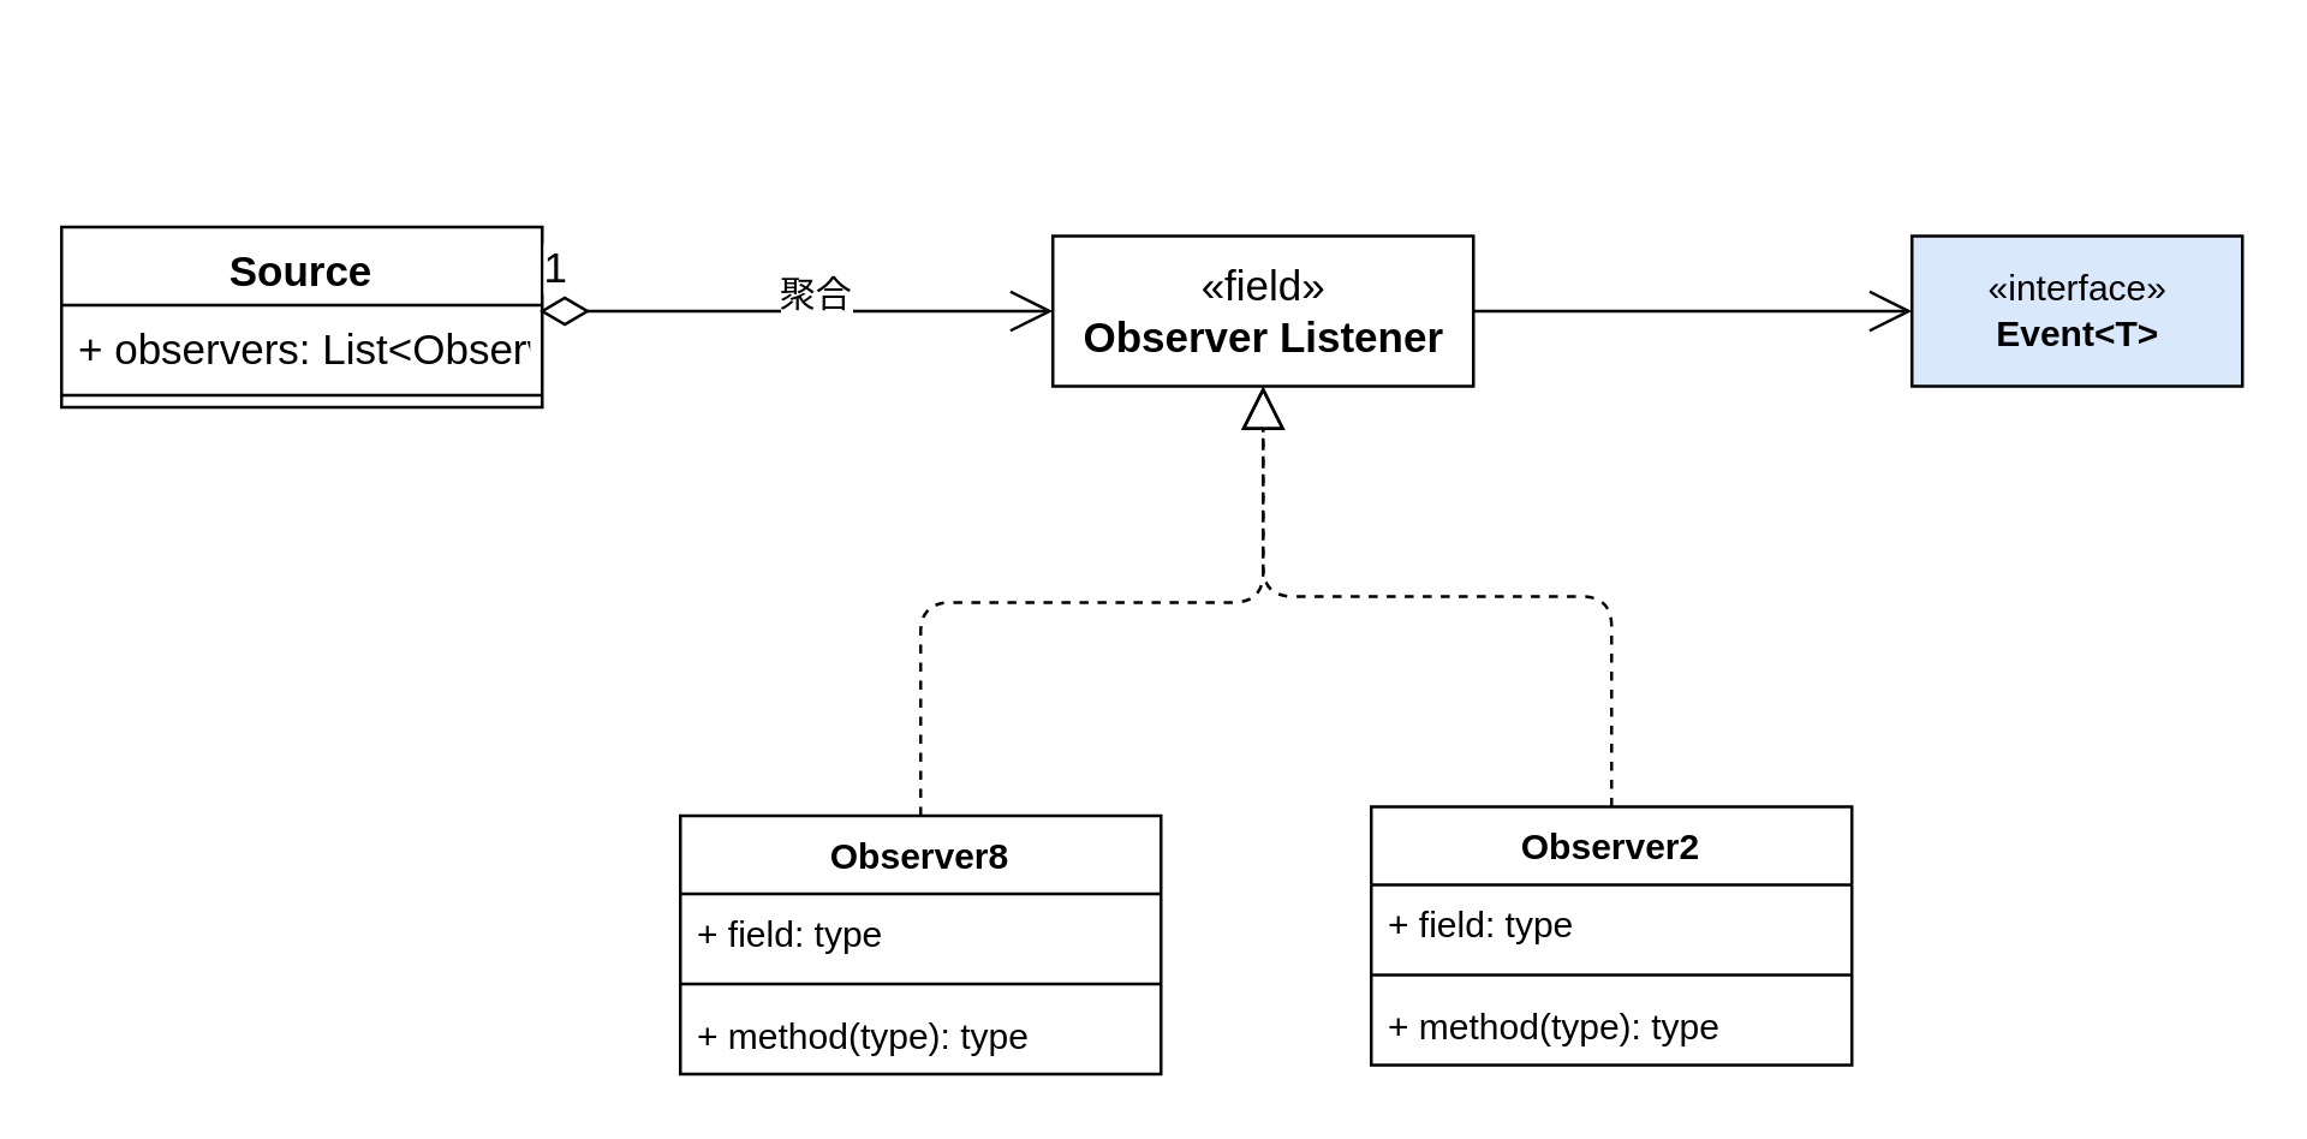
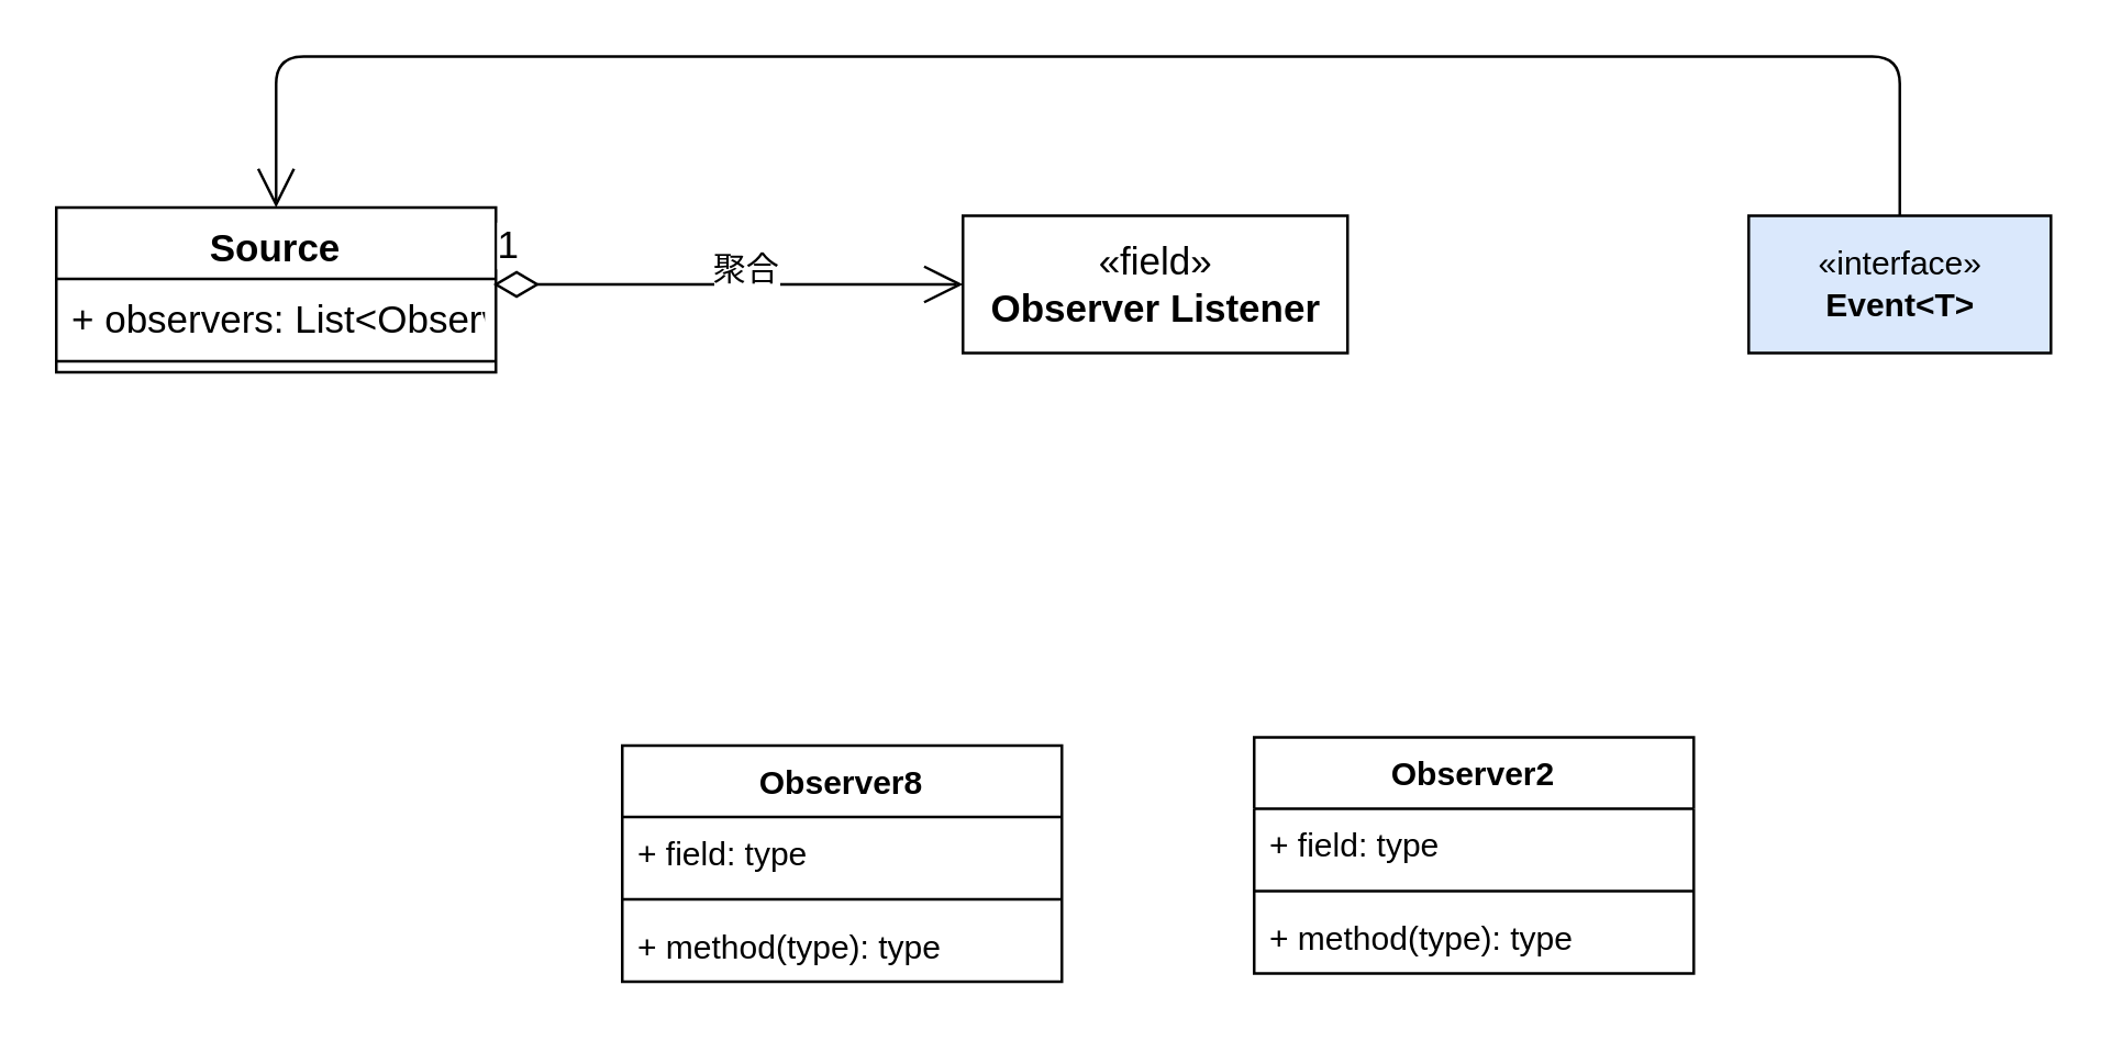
+ <mxCell id="10" value="" style="endArrow=open;endFill=1;endSize=12;html=1;fontSize=12;entryX=0.5;entryY=0;entryDx=0;entryDy=0;exitX=0.5;exitY=0;exitDx=0;exitDy=0;edgeStyle=orthogonalEdgeStyle;" edge="1" parent="1" source="8" target="3"><mxGeometry width="160" relative="1" as="geometry"><mxPoint x="460" y="266" as="sourcePoint" /><mxPoint x="620" y="266" as="targetPoint" /><Array as="points"><mxPoint x="691" y="20" /><mxPoint x="100" y="20" /></Array></mxGeometry></mxCell>
- <mxCell id="9" value="" style="endArrow=open;endFill=1;endSize=12;html=1;fontSize=12;exitX=1;exitY=0.5;exitDx=0;exitDy=0;entryX=0;entryY=0.5;entryDx=0;entryDy=0;" edge="1" parent="1" source="2" target="8"><mxGeometry width="160" relative="1" as="geometry"><mxPoint x="460" y="266" as="sourcePoint" /><mxPoint x="620" y="266" as="targetPoint" /></mxGeometry></mxCell>
- <mxCell id="20" value="" style="endArrow=block;dashed=1;endFill=0;endSize=12;html=1;fontSize=12;entryX=0.5;entryY=1;entryDx=0;entryDy=0;exitX=0.5;exitY=0;exitDx=0;exitDy=0;edgeStyle=elbowEdgeStyle;elbow=vertical;" edge="1" parent="1" source="15" target="2"><mxGeometry width="160" relative="1" as="geometry"><mxPoint x="220" y="327" as="sourcePoint" /><mxPoint x="430" y="138" as="targetPoint" /></mxGeometry></mxCell>
- <mxCell id="19" value="" style="endArrow=block;dashed=1;endFill=0;endSize=12;html=1;fontSize=12;entryX=0.5;entryY=1;entryDx=0;entryDy=0;exitX=0.5;exitY=0;exitDx=0;exitDy=0;edgeStyle=elbowEdgeStyle;elbow=vertical;" edge="1" parent="1" source="11" target="2"><mxGeometry width="160" relative="1" as="geometry"><mxPoint x="266" y="566" as="sourcePoint" /><mxPoint x="426" y="566" as="targetPoint" /></mxGeometry></mxCell>
